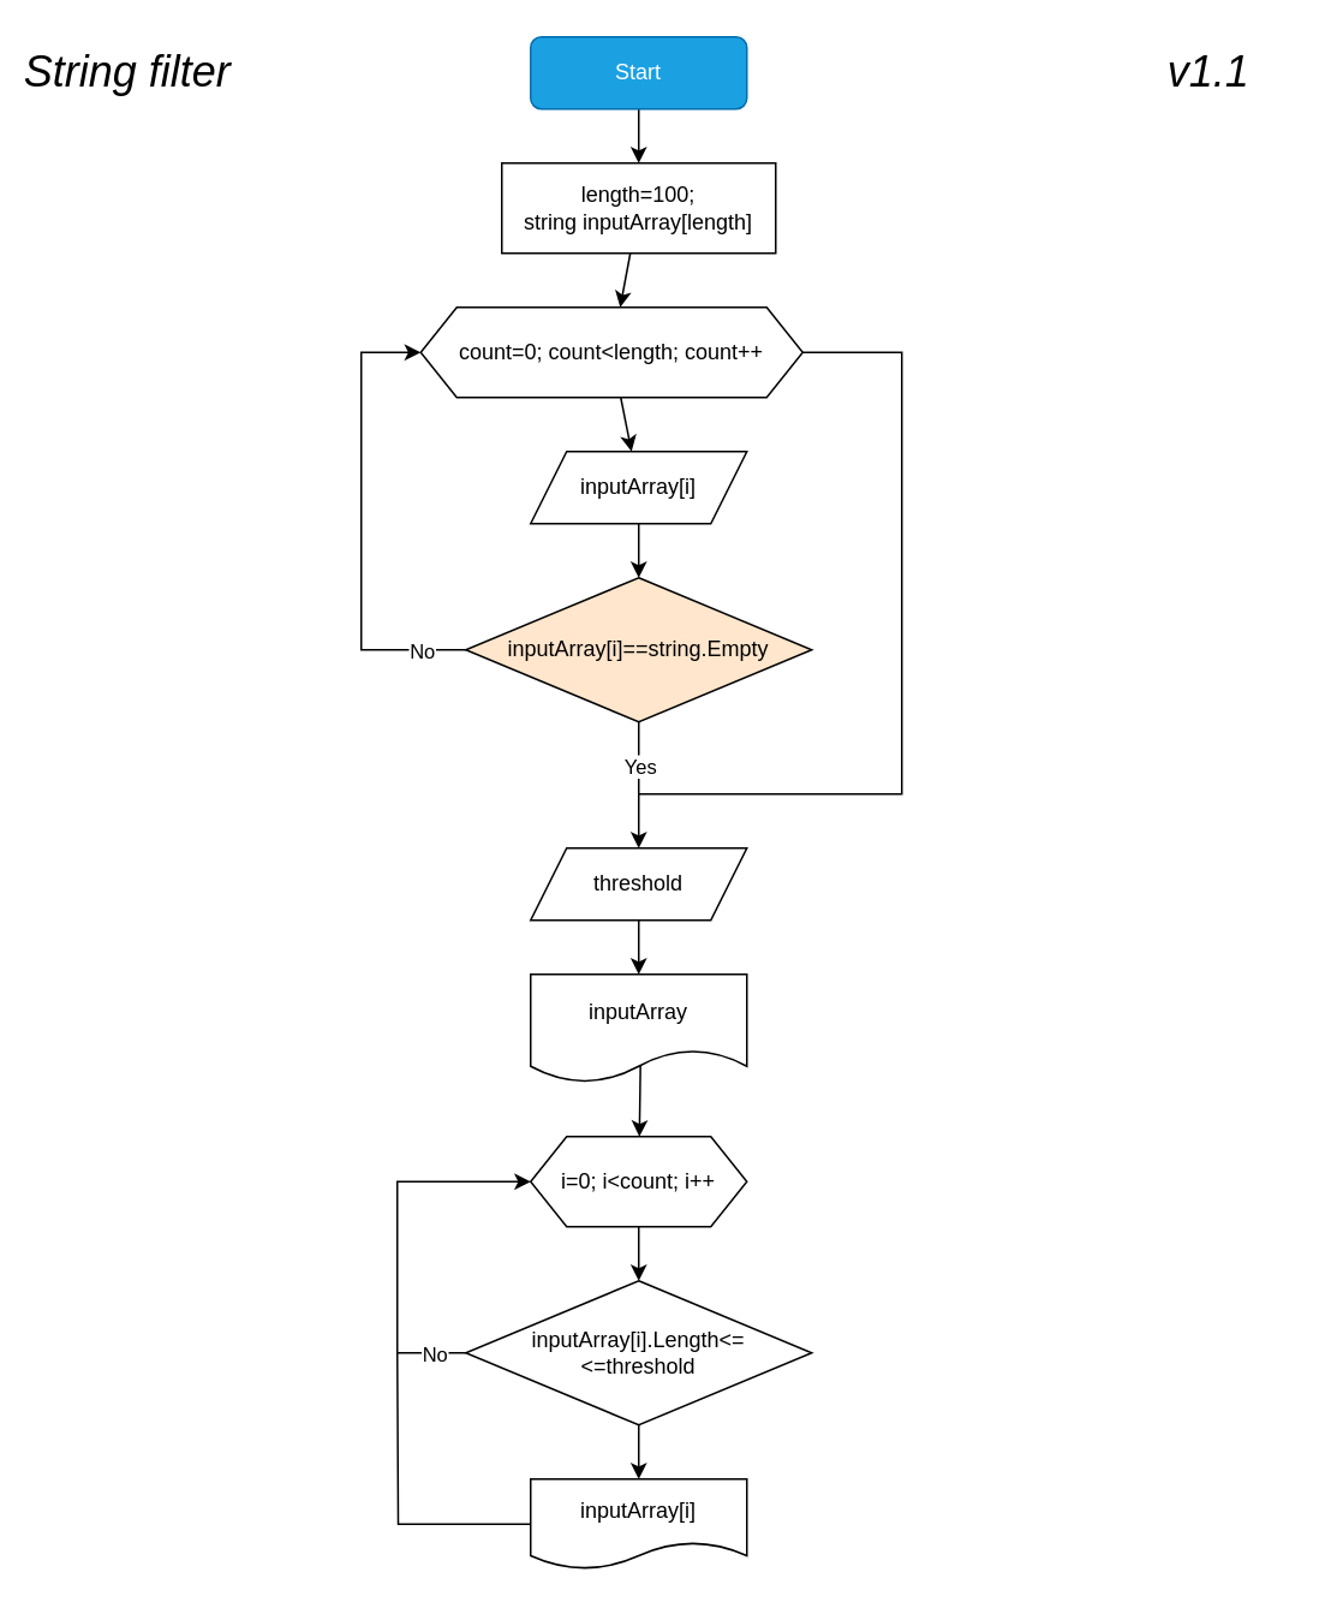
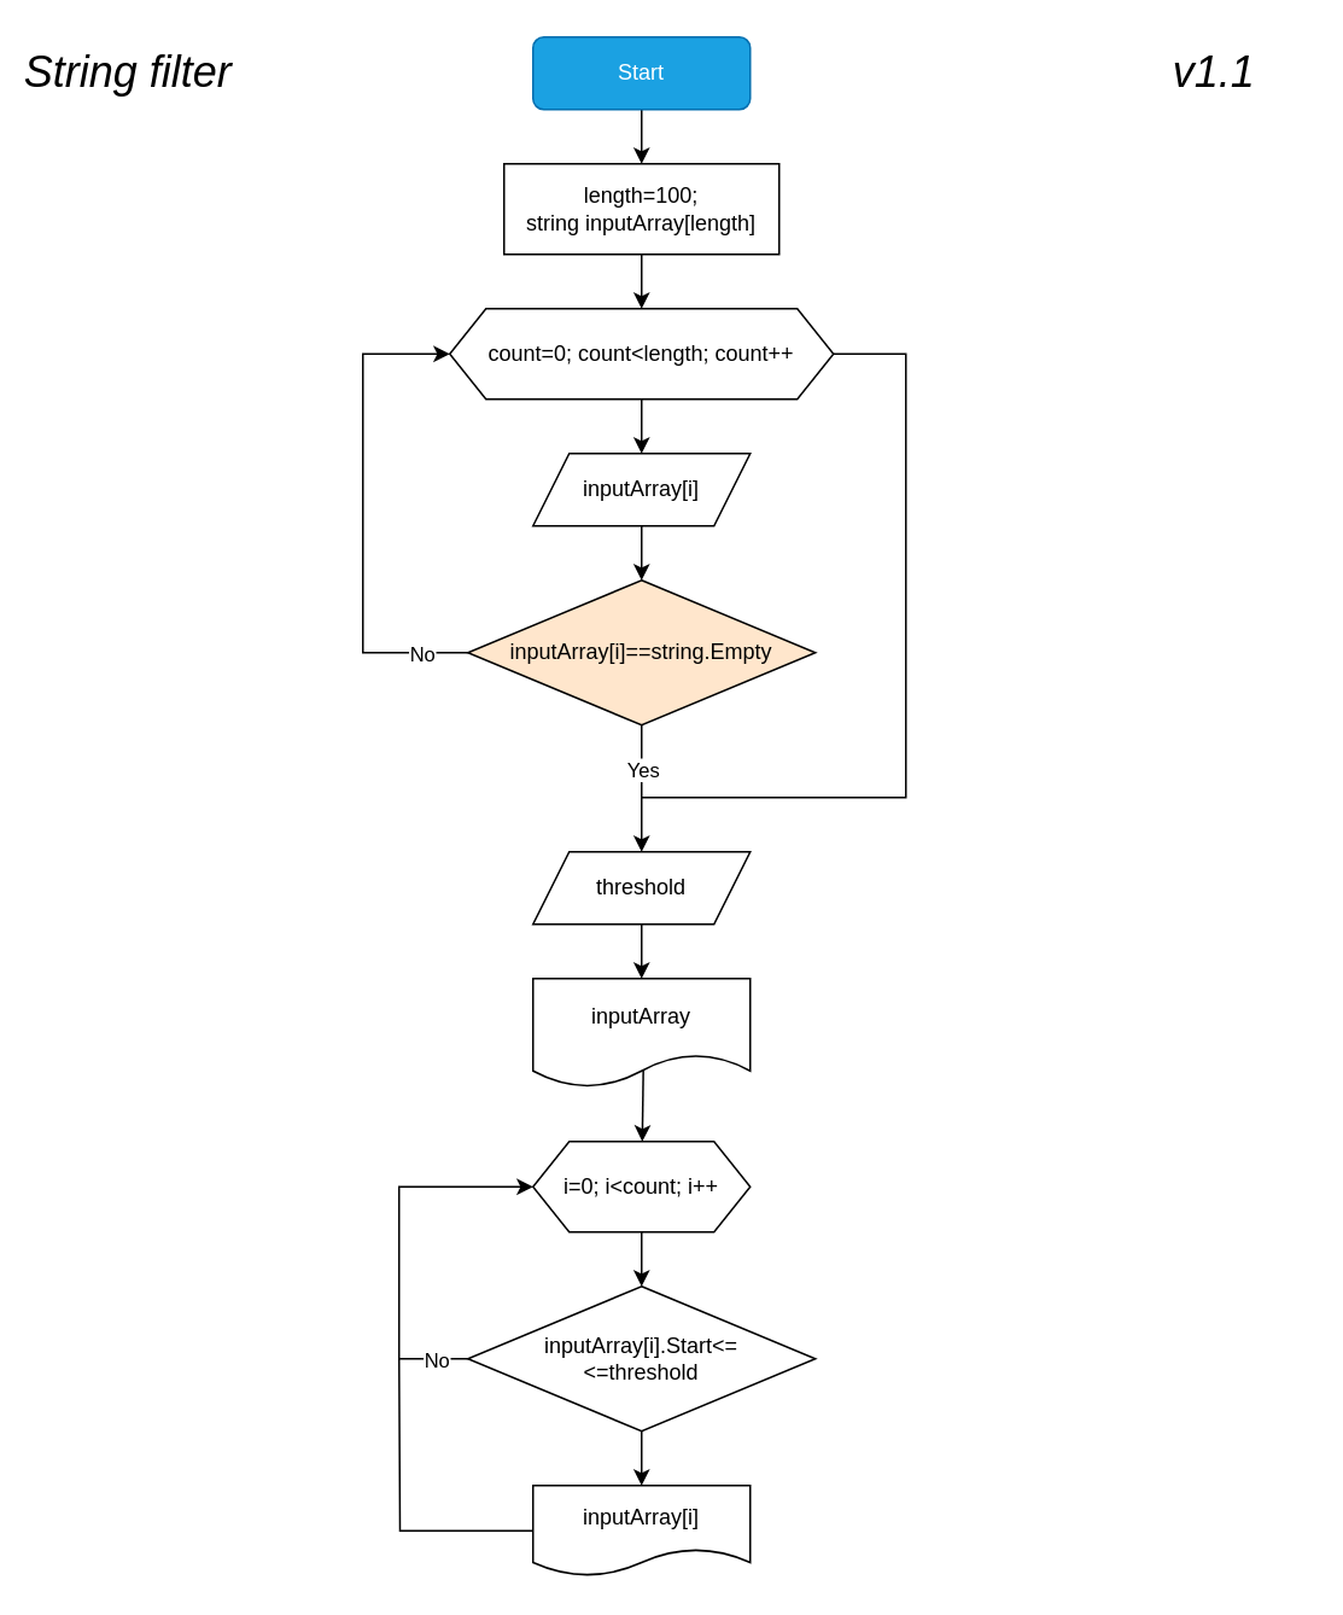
- <mxCell id="8" value="count=0; count&amp;lt;length; count++" style="shape=hexagon;perimeter=hexagonPerimeter2;whiteSpace=wrap;html=1;fixedSize=1;rounded=0;" parent="1" vertex="1"><mxGeometry x="233" y="170" width="212" height="50" as="geometry" /></mxCell>
+ <mxCell id="8" value="count=0; count&amp;lt;length; count++" style="shape=hexagon;perimeter=hexagonPerimeter2;whiteSpace=wrap;html=1;fixedSize=1;rounded=0;" parent="1" vertex="1"><mxGeometry x="248" y="170" width="212" height="50" as="geometry" /></mxCell>
- <mxCell id="19" value="&lt;span&gt;inputArray[i].Length&amp;lt;=&lt;br&gt;&amp;lt;=threshold&lt;br&gt;&lt;/span&gt;" style="rhombus;whiteSpace=wrap;html=1;rounded=0;" parent="1" vertex="1"><mxGeometry x="258" y="710" width="192" height="80" as="geometry" /></mxCell>
+ <mxCell id="19" value="&lt;span&gt;inputArray[i].Start&amp;lt;=&lt;br&gt;&amp;lt;=threshold&lt;br&gt;&lt;/span&gt;" style="rhombus;whiteSpace=wrap;html=1;rounded=0;" parent="1" vertex="1"><mxGeometry x="258" y="710" width="192" height="80" as="geometry" /></mxCell>
